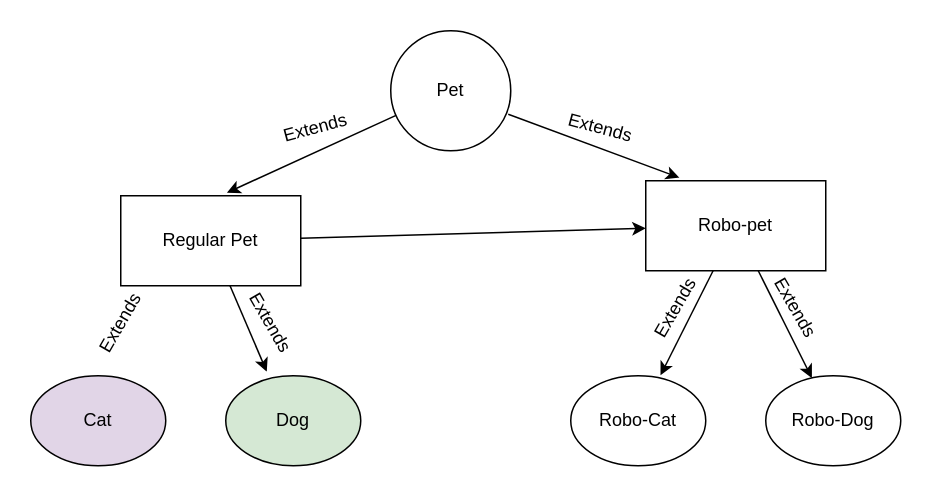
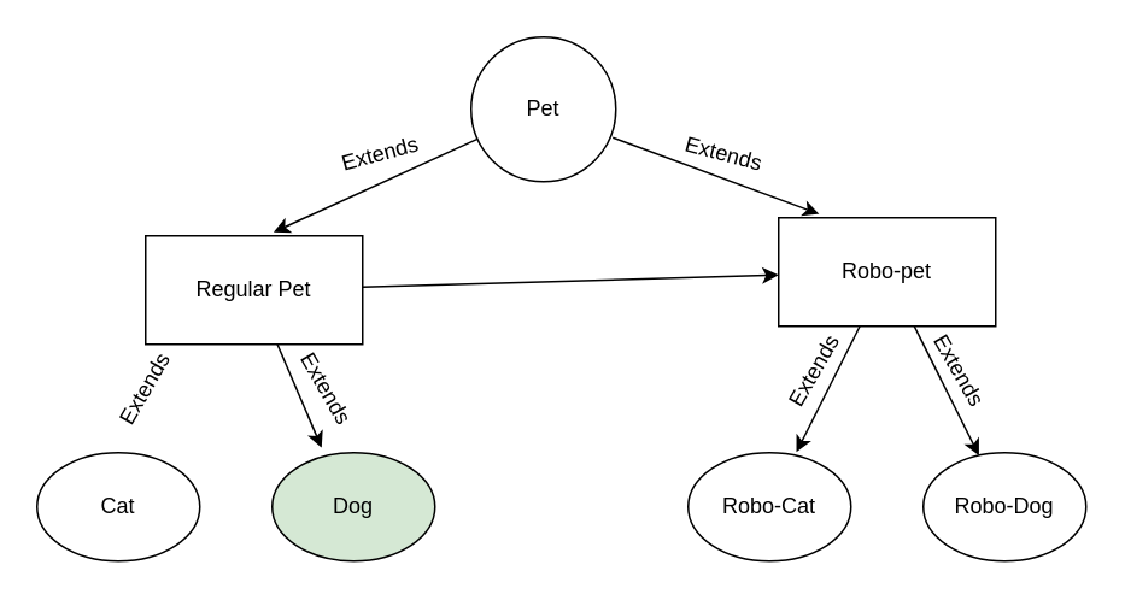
- <mxCell id="11" value="Cat" style="ellipse;whiteSpace=wrap;html=1;fillColor=#e1d5e7;" vertex="1" parent="1"><mxGeometry x="20" y="250" width="90" height="60" as="geometry" /></mxCell>
+ <mxCell id="11" value="Cat" style="ellipse;whiteSpace=wrap;html=1;" vertex="1" parent="1"><mxGeometry x="20" y="250" width="90" height="60" as="geometry" /></mxCell>
